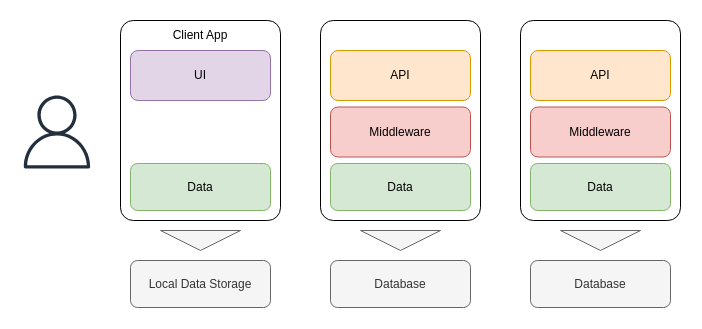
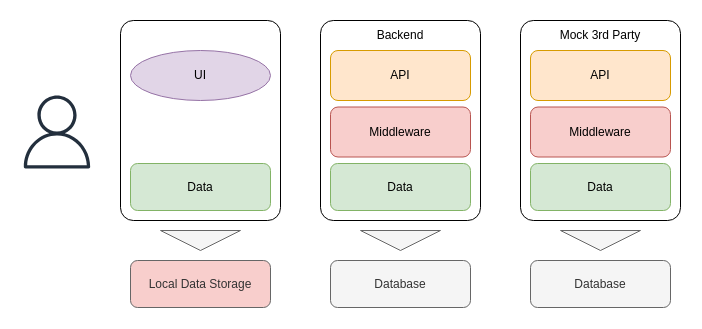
- <mxCell id="4" value="Client App" style="text;html=1;align=center;verticalAlign=middle;whiteSpace=wrap;rounded=0;" vertex="1" parent="1"><mxGeometry x="170" y="20" width="60" height="30" as="geometry" /></mxCell>
+ <mxCell id="9" value="Backend" style="text;html=1;align=center;verticalAlign=middle;whiteSpace=wrap;rounded=0;" vertex="1" parent="1"><mxGeometry x="370" y="20" width="60" height="30" as="geometry" /></mxCell>
+ <mxCell id="14" value="Mock 3rd Party" style="text;html=1;align=center;verticalAlign=middle;whiteSpace=wrap;rounded=0;" vertex="1" parent="1"><mxGeometry x="545" y="20" width="110" height="30" as="geometry" /></mxCell>
- <mxCell id="3" value="UI" style="rounded=1;whiteSpace=wrap;html=1;fillColor=#e1d5e7;strokeColor=#9673a6;" vertex="1" parent="1"><mxGeometry x="130" y="50" width="140" height="50" as="geometry" /></mxCell>
+ <mxCell id="3" value="UI" style="ellipse;whiteSpace=wrap;html=1;fillColor=#e1d5e7;strokeColor=#9673a6;" vertex="1" parent="1"><mxGeometry x="130" y="50" width="140" height="50" as="geometry" /></mxCell>
- <mxCell id="16" value="Local Data Storage" style="rounded=1;whiteSpace=wrap;html=1;fillColor=#f5f5f5;fontColor=#333333;strokeColor=#666666;" vertex="1" parent="1"><mxGeometry x="130" y="260" width="140" height="47" as="geometry" /></mxCell>
+ <mxCell id="16" value="Local Data Storage" style="rounded=1;whiteSpace=wrap;html=1;fillColor=#f8cecc;fontColor=#333333;strokeColor=#666666;" vertex="1" parent="1"><mxGeometry x="130" y="260" width="140" height="47" as="geometry" /></mxCell>
